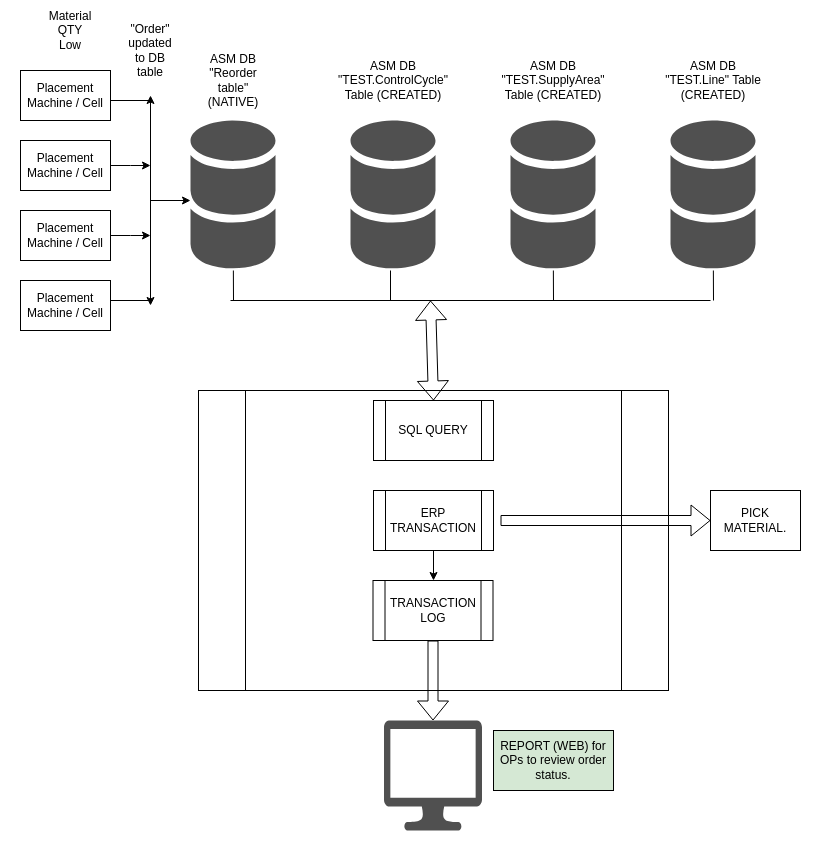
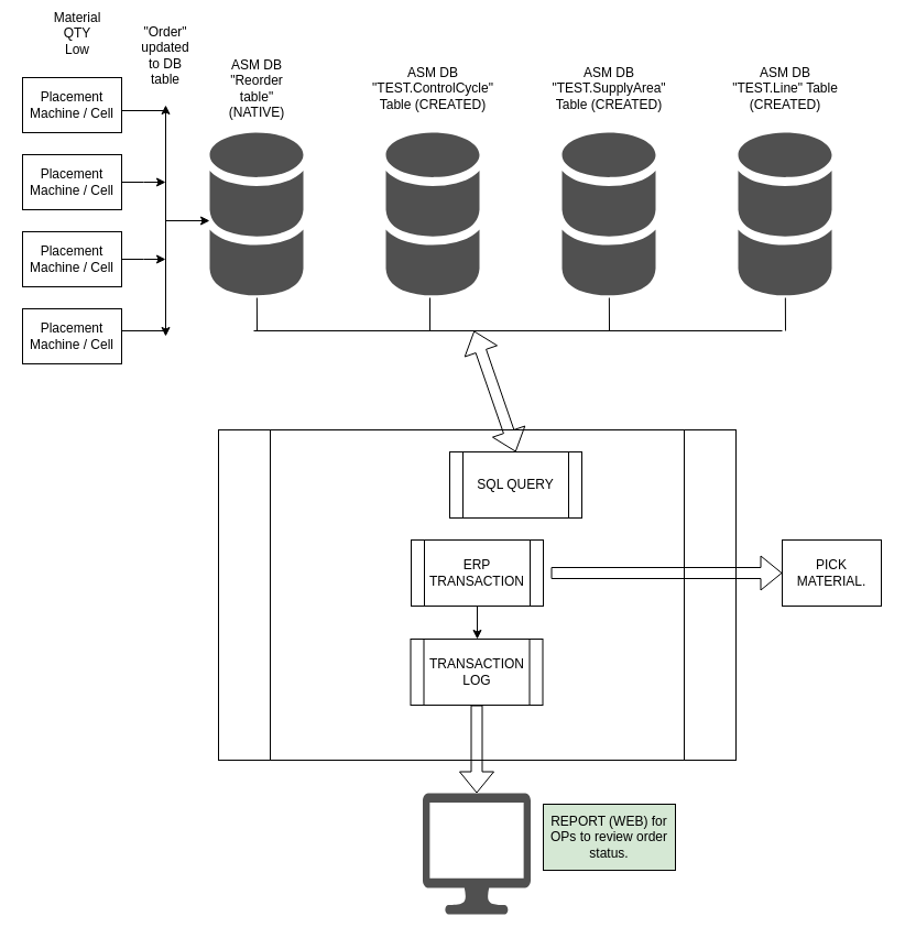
- <mxCell id="29" value="SQL QUERY" style="shape=process;whiteSpace=wrap;html=1;backgroundOutline=1;" vertex="1" parent="1"><mxGeometry x="373" y="400" width="120" height="60" as="geometry" /></mxCell>
+ <mxCell id="29" value="SQL QUERY" style="shape=process;whiteSpace=wrap;html=1;backgroundOutline=1;" vertex="1" parent="1"><mxGeometry x="408" y="410" width="120" height="60" as="geometry" /></mxCell>
